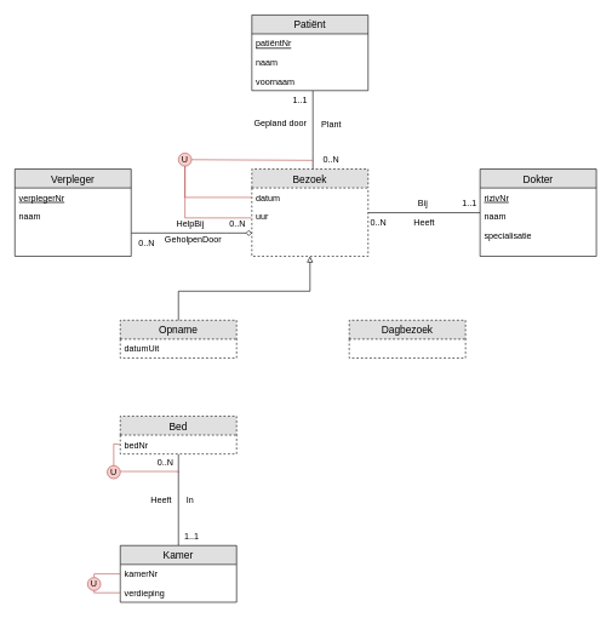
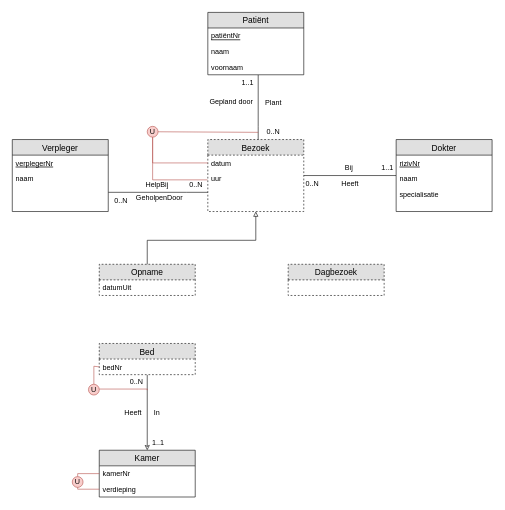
- <mxCell id="23" style="edgeStyle=orthogonalEdgeStyle;rounded=0;orthogonalLoop=1;jettySize=auto;html=1;endArrow=diamond;endFill=0;" parent="1" source="28" target="16" edge="1"><mxGeometry relative="1" as="geometry"><Array as="points"><mxPoint x="310" y="320" /><mxPoint x="310" y="320" /></Array></mxGeometry></mxCell>
+ <mxCell id="23" style="edgeStyle=orthogonalEdgeStyle;rounded=0;orthogonalLoop=1;jettySize=auto;html=1;endArrow=none;endFill=0;" parent="1" source="28" target="16" edge="1"><mxGeometry relative="1" as="geometry"><Array as="points"><mxPoint x="310" y="320" /><mxPoint x="310" y="320" /></Array></mxGeometry></mxCell>
- <mxCell id="33" value="" style="edgeStyle=orthogonalEdgeStyle;rounded=0;orthogonalLoop=1;jettySize=auto;html=1;endArrow=none;endFill=0;" parent="1" source="38" target="40" edge="1"><mxGeometry relative="1" as="geometry" /></mxCell>
+ <mxCell id="33" value="" style="edgeStyle=orthogonalEdgeStyle;rounded=0;orthogonalLoop=1;jettySize=auto;html=1;endArrow=classic;endFill=0;" parent="1" source="38" target="40" edge="1"><mxGeometry relative="1" as="geometry" /></mxCell>
